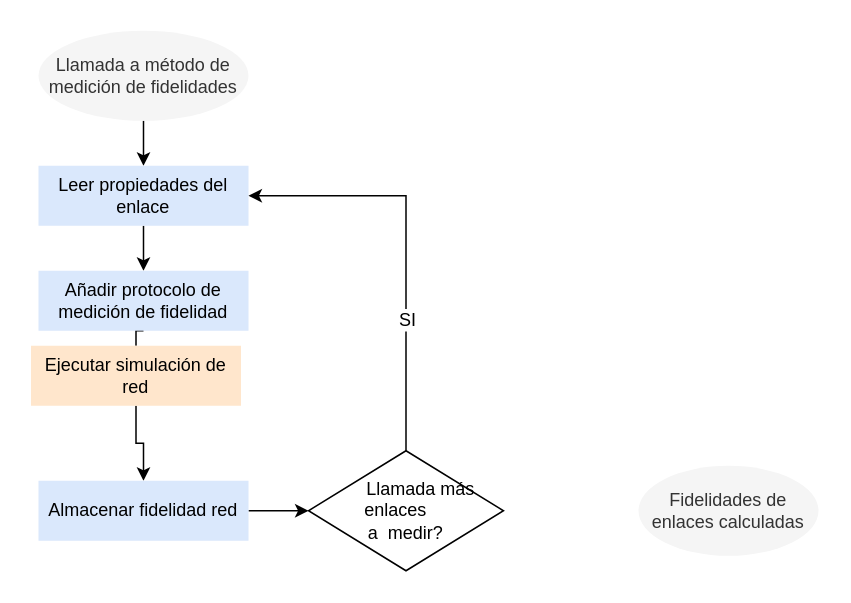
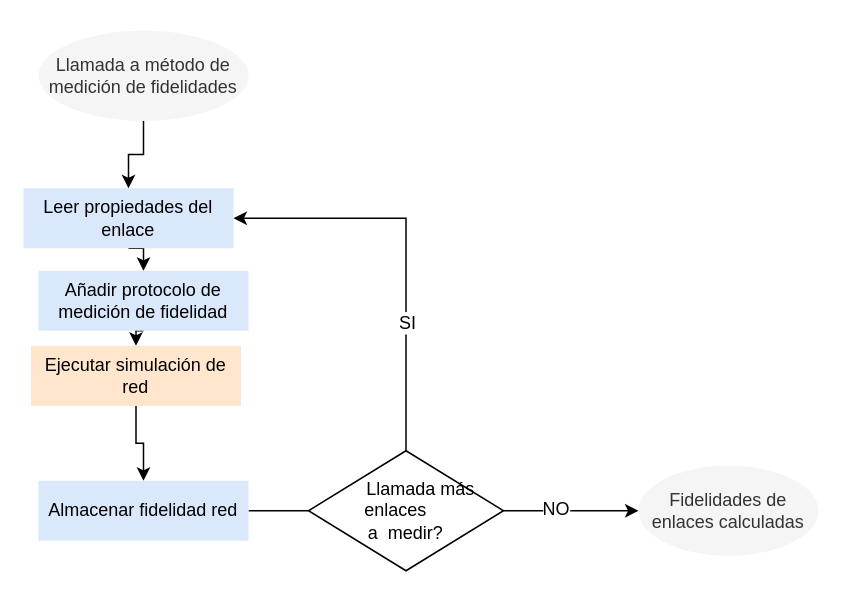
- <mxCell id="5" value="Leer propiedades del enlace" style="rounded=0;whiteSpace=wrap;html=1;fillColor=#dae8fc;strokeColor=none;" vertex="1" parent="1"><mxGeometry x="25" y="110" width="140" height="40" as="geometry" /></mxCell>
+ <mxCell id="5" value="Leer propiedades del enlace" style="rounded=0;whiteSpace=wrap;html=1;fillColor=#dae8fc;strokeColor=none;" vertex="1" parent="1"><mxGeometry x="15" y="125" width="140" height="40" as="geometry" /></mxCell>
- <mxCell id="6" style="edgeStyle=orthogonalEdgeStyle;rounded=0;orthogonalLoop=1;jettySize=auto;html=1;exitX=0.5;exitY=1;exitDx=0;exitDy=0;entryX=0.5;entryY=0;entryDx=0;entryDy=0;endArrow=none;" edge="1" parent="1" source="7" target="9"><mxGeometry relative="1" as="geometry" /></mxCell>
+ <mxCell id="6" style="edgeStyle=orthogonalEdgeStyle;rounded=0;orthogonalLoop=1;jettySize=auto;html=1;exitX=0.5;exitY=1;exitDx=0;exitDy=0;entryX=0.5;entryY=0;entryDx=0;entryDy=0;" edge="1" parent="1" source="7" target="9"><mxGeometry relative="1" as="geometry" /></mxCell>
- <mxCell id="10" style="edgeStyle=orthogonalEdgeStyle;rounded=0;orthogonalLoop=1;jettySize=auto;html=1;exitX=1;exitY=0.5;exitDx=0;exitDy=0;entryX=0;entryY=0.5;entryDx=0;entryDy=0;" edge="1" parent="1" source="11" target="17"><mxGeometry relative="1" as="geometry" /></mxCell>
+ <mxCell id="10" style="edgeStyle=orthogonalEdgeStyle;rounded=0;orthogonalLoop=1;jettySize=auto;html=1;exitX=1;exitY=0.5;exitDx=0;exitDy=0;entryX=0;entryY=0.5;entryDx=0;entryDy=0;endArrow=none;" edge="1" parent="1" source="11" target="17"><mxGeometry relative="1" as="geometry" /></mxCell>
+ <mxCell id="13" style="edgeStyle=orthogonalEdgeStyle;rounded=0;orthogonalLoop=1;jettySize=auto;html=1;exitX=1;exitY=0.5;exitDx=0;exitDy=0;entryX=0;entryY=0.5;entryDx=0;entryDy=0;" edge="1" parent="1" source="17" target="12"><mxGeometry relative="1" as="geometry" /></mxCell>
+ <mxCell id="14" value="&lt;font style=&quot;font-size: 12px;&quot;&gt;NO&lt;/font&gt;" style="edgeLabel;html=1;align=center;verticalAlign=middle;resizable=0;points=[];" vertex="1" connectable="0" parent="13"><mxGeometry x="-0.244" y="2" relative="1" as="geometry"><mxPoint as="offset" /></mxGeometry></mxCell>
